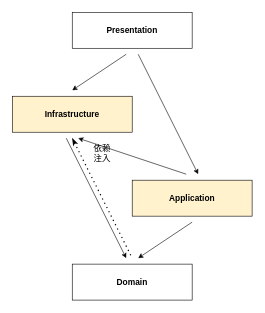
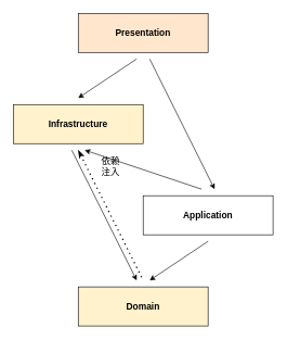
- <mxCell id="2" value="Presentation" style="rounded=0;whiteSpace=wrap;html=1;fontSize=14;fontStyle=1" vertex="1" parent="1"><mxGeometry x="120" y="20" width="200" height="60" as="geometry" /></mxCell>
+ <mxCell id="2" value="Presentation" style="rounded=0;whiteSpace=wrap;html=1;fontSize=14;fontStyle=1;fillColor=#ffe6cc;" vertex="1" parent="1"><mxGeometry x="120" y="20" width="200" height="60" as="geometry" /></mxCell>
- <mxCell id="4" value="Application" style="rounded=0;whiteSpace=wrap;html=1;fontSize=14;fontStyle=1;fillColor=#fff2cc;" vertex="1" parent="1"><mxGeometry x="220" y="300" width="200" height="60" as="geometry" /></mxCell>
+ <mxCell id="4" value="Application" style="rounded=0;whiteSpace=wrap;html=1;fontSize=14;fontStyle=1" vertex="1" parent="1"><mxGeometry x="220" y="300" width="200" height="60" as="geometry" /></mxCell>
- <mxCell id="5" value="Domain" style="rounded=0;whiteSpace=wrap;html=1;fontSize=14;fontStyle=1" vertex="1" parent="1"><mxGeometry x="120" y="440" width="200" height="60" as="geometry" /></mxCell>
+ <mxCell id="5" value="Domain" style="rounded=0;whiteSpace=wrap;html=1;fontSize=14;fontStyle=1;fillColor=#fff2cc;" vertex="1" parent="1"><mxGeometry x="120" y="440" width="200" height="60" as="geometry" /></mxCell>
